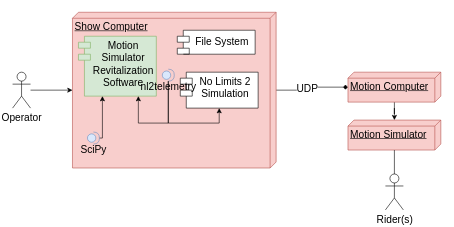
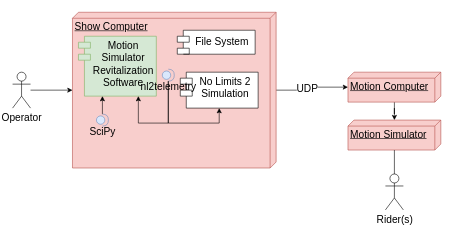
- <mxCell id="6" style="edgeStyle=orthogonalEdgeStyle;rounded=0;orthogonalLoop=1;jettySize=auto;html=1;strokeColor=default;strokeWidth=1;fontSize=17;startArrow=none;startFill=0;endArrow=diamond;endFill=1;" parent="1" source="8" target="17" edge="1"><mxGeometry relative="1" as="geometry"><mxPoint x="580" y="150" as="targetPoint" /><Array as="points" /></mxGeometry></mxCell>
+ <mxCell id="6" style="edgeStyle=orthogonalEdgeStyle;rounded=0;orthogonalLoop=1;jettySize=auto;html=1;strokeColor=default;strokeWidth=1;fontSize=17;startArrow=none;startFill=0;endArrow=classic;endFill=1;" parent="1" source="8" target="17" edge="1"><mxGeometry relative="1" as="geometry"><mxPoint x="580" y="150" as="targetPoint" /><Array as="points" /></mxGeometry></mxCell>
- <mxCell id="16" value="SciPy" style="shape=providedRequiredInterface;html=1;verticalLabelPosition=bottom;sketch=0;fontSize=17;fillColor=#dae8fc;strokeColor=#6c8ebf;" parent="1" vertex="1"><mxGeometry x="145" y="220" width="20" height="20" as="geometry" /></mxCell>
+ <mxCell id="16" value="SciPy" style="shape=providedRequiredInterface;html=1;verticalLabelPosition=bottom;sketch=0;fontSize=17;fillColor=#dae8fc;strokeColor=#6c8ebf;" parent="1" vertex="1"><mxGeometry x="160" y="190" width="20" height="20" as="geometry" /></mxCell>
